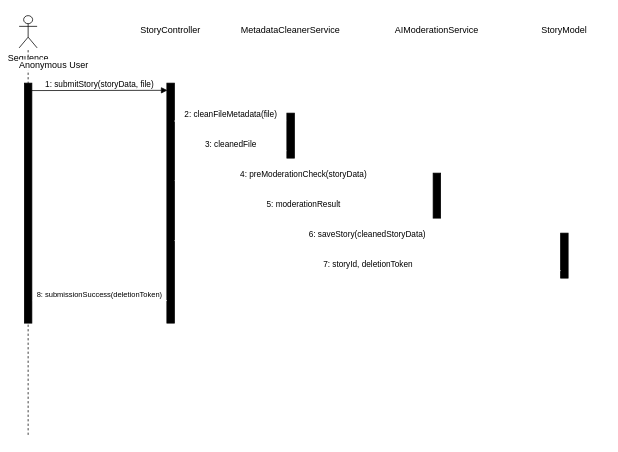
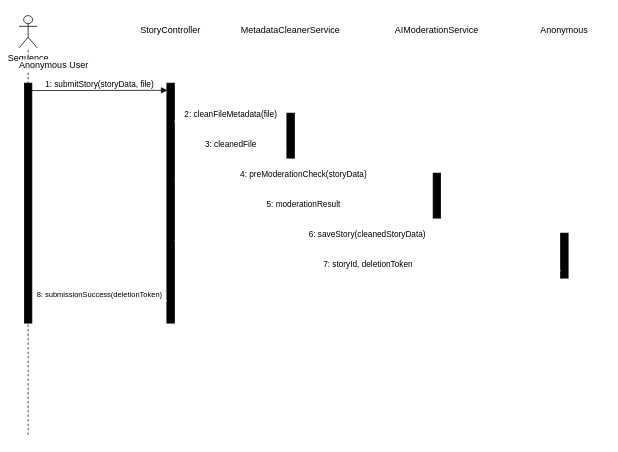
- <mxCell id="10" value="StoryModel" style="shape=umlLifeline;perimeter=lifelinePerimeter;whiteSpace=wrap;html=1;container=1;collapsible=0;recursiveResize=0;outlineConnect=0;fontSize=12;fontColor=light-dark(#000000,#000000);fillColor=none;strokeColor=light-dark(#FFFFFF,#121212);" parent="1" vertex="1"><mxGeometry x="702" y="20" width="100" height="560" as="geometry" /></mxCell>
+ <mxCell id="10" value="Anonymous" style="shape=umlLifeline;perimeter=lifelinePerimeter;whiteSpace=wrap;html=1;container=1;collapsible=0;recursiveResize=0;outlineConnect=0;fontSize=12;fontColor=light-dark(#000000,#000000);fillColor=none;strokeColor=light-dark(#FFFFFF,#121212);" parent="1" vertex="1"><mxGeometry x="702" y="20" width="100" height="560" as="geometry" /></mxCell>
